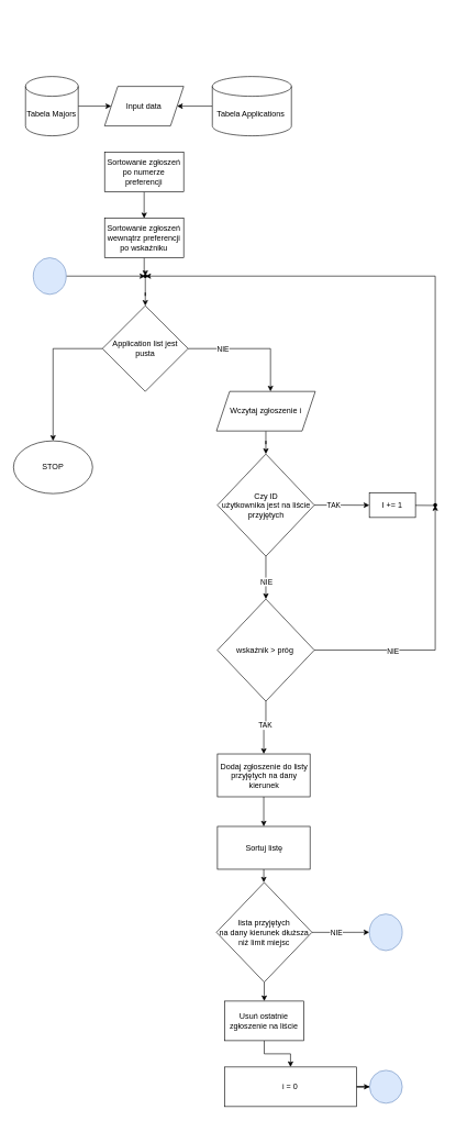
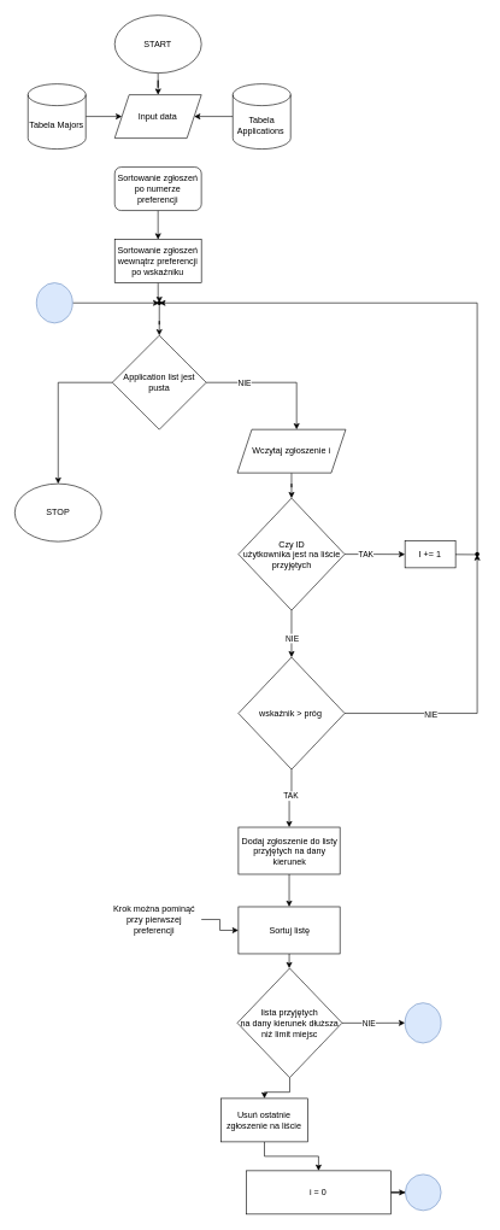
+ <mxCell id="3" value="START" style="ellipse;whiteSpace=wrap;html=1;" vertex="1" parent="1"><mxGeometry x="158.25" y="20.18" width="120" height="80" as="geometry" /></mxCell>
+ <mxCell id="2" value="" style="edgeStyle=orthogonalEdgeStyle;rounded=0;orthogonalLoop=1;jettySize=auto;html=1;" edge="1" parent="1" source="3" target="4"><mxGeometry relative="1" as="geometry" /></mxCell>
- <mxCell id="6" value="Tabela Applications&amp;nbsp;" style="shape=cylinder3;whiteSpace=wrap;html=1;boundedLbl=1;backgroundOutline=1;size=15;" vertex="1" parent="1"><mxGeometry x="321.75" y="115.18" width="120" height="90" as="geometry" /></mxCell>
+ <mxCell id="6" value="Tabela Applications&amp;nbsp;" style="shape=cylinder3;whiteSpace=wrap;html=1;boundedLbl=1;backgroundOutline=1;size=15;" vertex="1" parent="1"><mxGeometry x="321.75" y="115.18" width="80" height="90" as="geometry" /></mxCell>
- <mxCell id="10" value="Sortowanie zgłoszeń po numerze preferencji" style="whiteSpace=wrap;html=1;" vertex="1" parent="1"><mxGeometry x="158.25" y="230.18" width="120" height="60" as="geometry" /></mxCell>
+ <mxCell id="10" value="Sortowanie zgłoszeń po numerze preferencji" style="whiteSpace=wrap;html=1;rounded=1;" vertex="1" parent="1"><mxGeometry x="158.25" y="230.18" width="120" height="60" as="geometry" /></mxCell>
+ <mxCell id="51" value="Krok można pominąć przy pierwszej preferencji" style="text;html=1;strokeColor=none;fillColor=none;align=center;verticalAlign=middle;whiteSpace=wrap;rounded=0;" vertex="1" parent="1"><mxGeometry x="146.5" y="1255.5" width="131.75" height="30" as="geometry" /></mxCell>
+ <mxCell id="50" value="" style="edgeStyle=orthogonalEdgeStyle;rounded=0;orthogonalLoop=1;jettySize=auto;html=1;" edge="1" parent="1" source="51" target="34"><mxGeometry relative="1" as="geometry" /></mxCell>
- <mxCell id="44" value="Usuń ostatnie zgłoszenie na liście" style="whiteSpace=wrap;html=1;" vertex="1" parent="1"><mxGeometry x="340.45" y="1518.005" width="120" height="60" as="geometry" /></mxCell>
+ <mxCell id="44" value="Usuń ostatnie zgłoszenie na liście" style="whiteSpace=wrap;html=1;" vertex="1" parent="1"><mxGeometry x="305.45" y="1518.005" width="120" height="60" as="geometry" /></mxCell>
